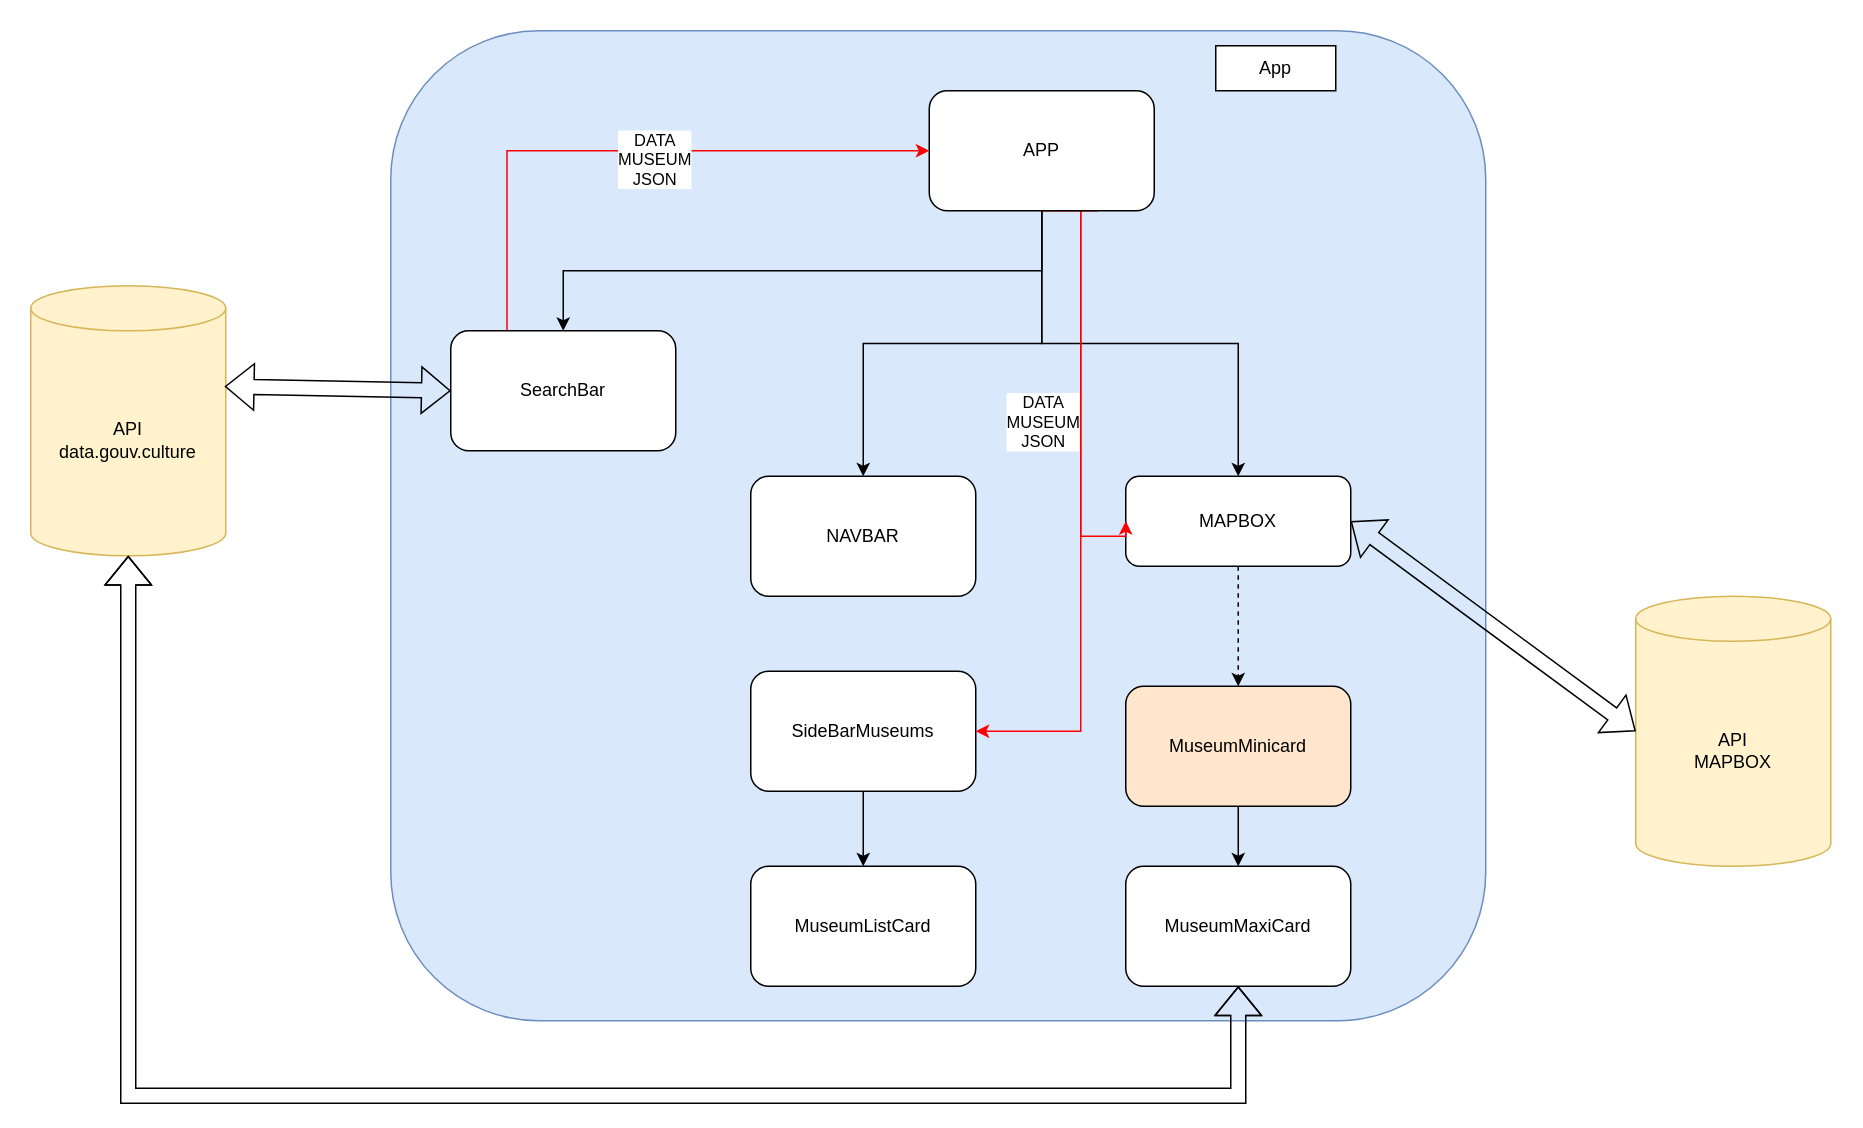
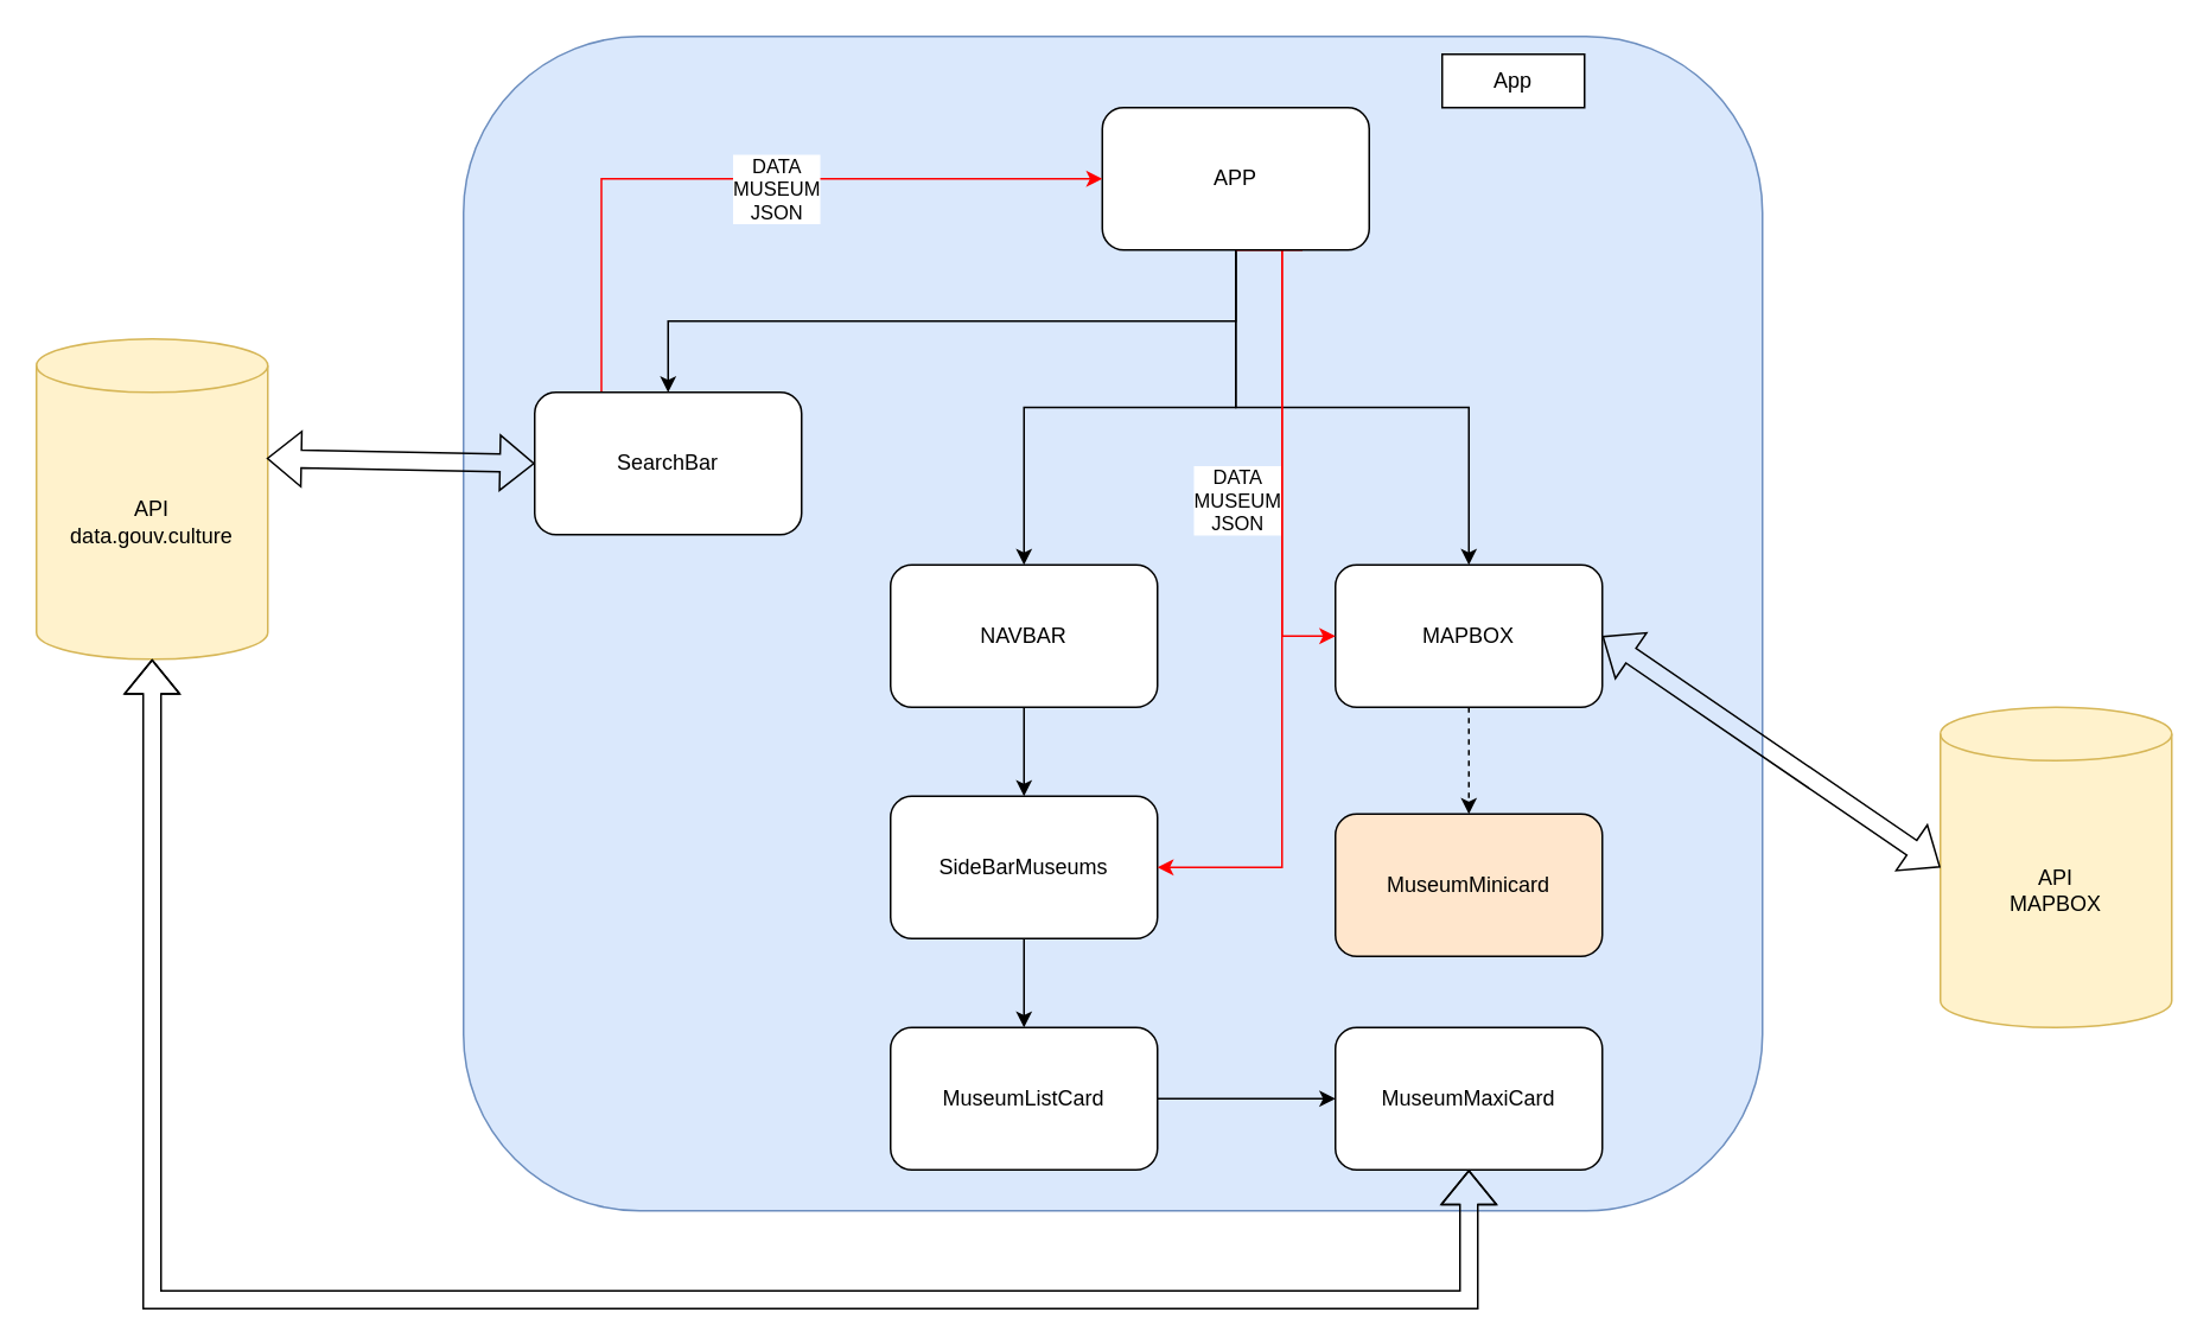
- <mxCell id="5" value="MAPBOX" style="rounded=1;whiteSpace=wrap;html=1;" vertex="1" parent="1"><mxGeometry x="750" y="317" width="150" height="60" as="geometry" /></mxCell>
+ <mxCell id="5" value="MAPBOX" style="rounded=1;whiteSpace=wrap;html=1;" vertex="1" parent="1"><mxGeometry x="750" y="317" width="150" height="80" as="geometry" /></mxCell>
+ <mxCell id="6" style="edgeStyle=orthogonalEdgeStyle;rounded=0;orthogonalLoop=1;jettySize=auto;html=1;exitX=0.5;exitY=1;exitDx=0;exitDy=0;entryX=0.5;entryY=0;entryDx=0;entryDy=0;" edge="1" parent="1" source="7" target="9"><mxGeometry relative="1" as="geometry" /></mxCell>
- <mxCell id="12" style="edgeStyle=orthogonalEdgeStyle;rounded=0;orthogonalLoop=1;jettySize=auto;html=1;exitX=0.5;exitY=1;exitDx=0;exitDy=0;entryX=0.5;entryY=0;entryDx=0;entryDy=0;" edge="1" parent="1" source="13" target="14"><mxGeometry relative="1" as="geometry" /></mxCell>
+ <mxCell id="10" style="edgeStyle=orthogonalEdgeStyle;rounded=0;orthogonalLoop=1;jettySize=auto;html=1;exitX=1;exitY=0.5;exitDx=0;exitDy=0;entryX=0;entryY=0.5;entryDx=0;entryDy=0;" edge="1" parent="1" source="11" target="14"><mxGeometry relative="1" as="geometry" /></mxCell>
